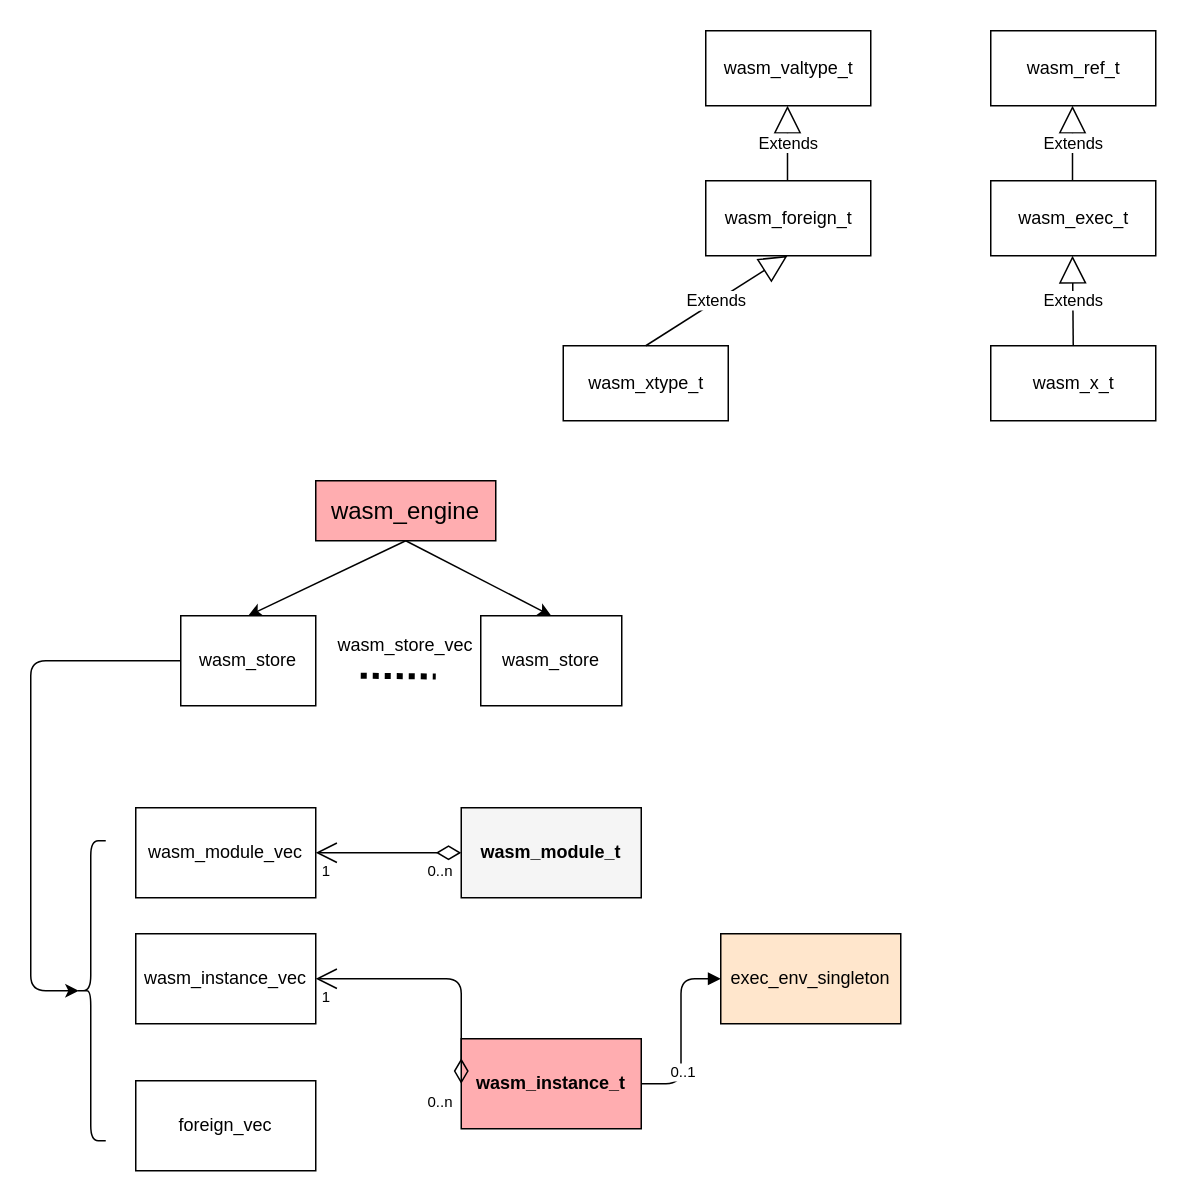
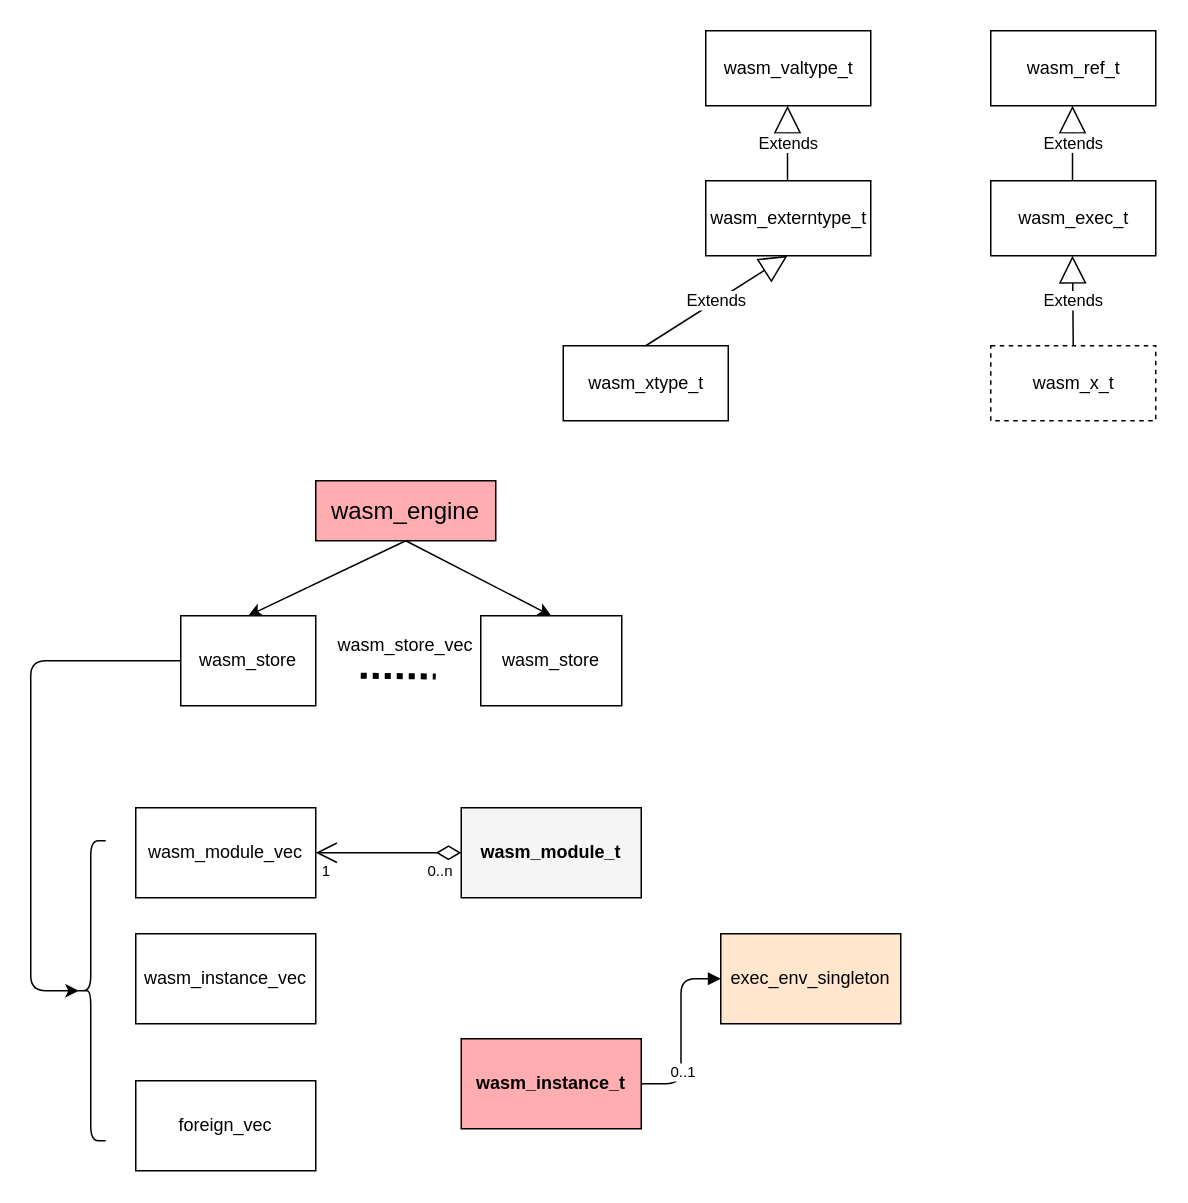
- <mxCell id="16" value="wasm_foreign_t" style="html=1;" parent="1" vertex="1"><mxGeometry x="470" width="110" height="50" as="geometry" y="120" /></mxCell>
+ <mxCell id="16" value="wasm_externtype_t" style="html=1;" parent="1" vertex="1"><mxGeometry x="470" width="110" height="50" as="geometry" y="120" /></mxCell>
- <mxCell id="22" value="wasm_x_t" style="html=1;" parent="1" vertex="1"><mxGeometry x="660" y="230" width="110" height="50" as="geometry" /></mxCell>
+ <mxCell id="22" value="wasm_x_t" style="html=1;dashed=1;" parent="1" vertex="1"><mxGeometry x="660" y="230" width="110" height="50" as="geometry" /></mxCell>
- <mxCell id="25" value="" style="endArrow=open;html=1;endSize=12;startArrow=diamondThin;startSize=14;startFill=0;edgeStyle=orthogonalEdgeStyle;exitX=0;exitY=0.5;exitDx=0;exitDy=0;entryX=1;entryY=0.5;entryDx=0;entryDy=0;" parent="1" source="24" target="9" edge="1"><mxGeometry relative="1" as="geometry"><mxPoint x="260" y="762" as="sourcePoint" /><mxPoint x="350" y="762" as="targetPoint" /><Array as="points"><mxPoint x="260" y="652" /><mxPoint x="260" y="652" /></Array></mxGeometry></mxCell>
- <mxCell id="26" value="0..n" style="resizable=0;html=1;align=left;verticalAlign=top;labelBackgroundColor=#ffffff;fontSize=10;" parent="25" connectable="0" vertex="1"><mxGeometry x="-1" relative="1" as="geometry"><mxPoint x="-24" as="offset" /></mxGeometry></mxCell>
- <mxCell id="27" value="1" style="resizable=0;html=1;align=right;verticalAlign=top;labelBackgroundColor=#ffffff;fontSize=10;" parent="25" connectable="0" vertex="1"><mxGeometry x="1" relative="1" as="geometry"><mxPoint x="10" as="offset" /></mxGeometry></mxCell>
